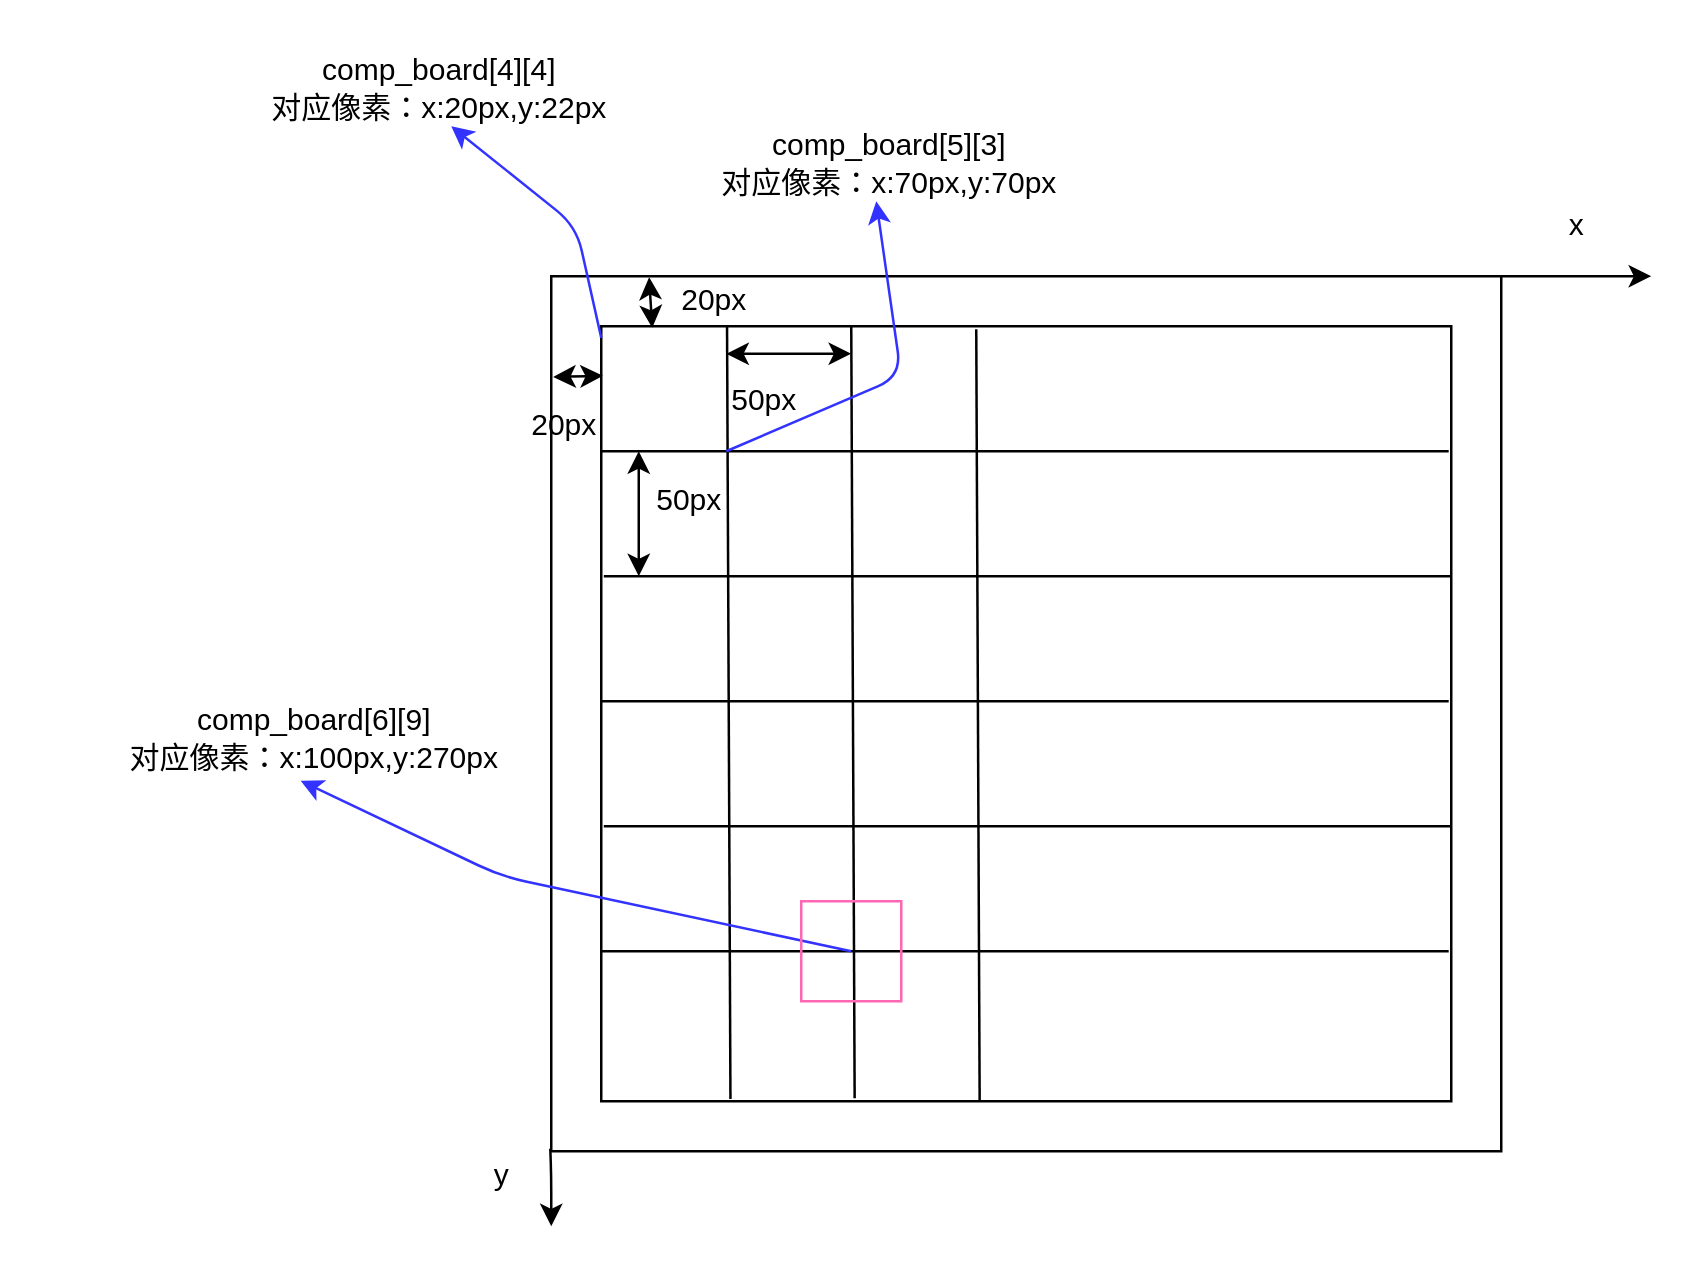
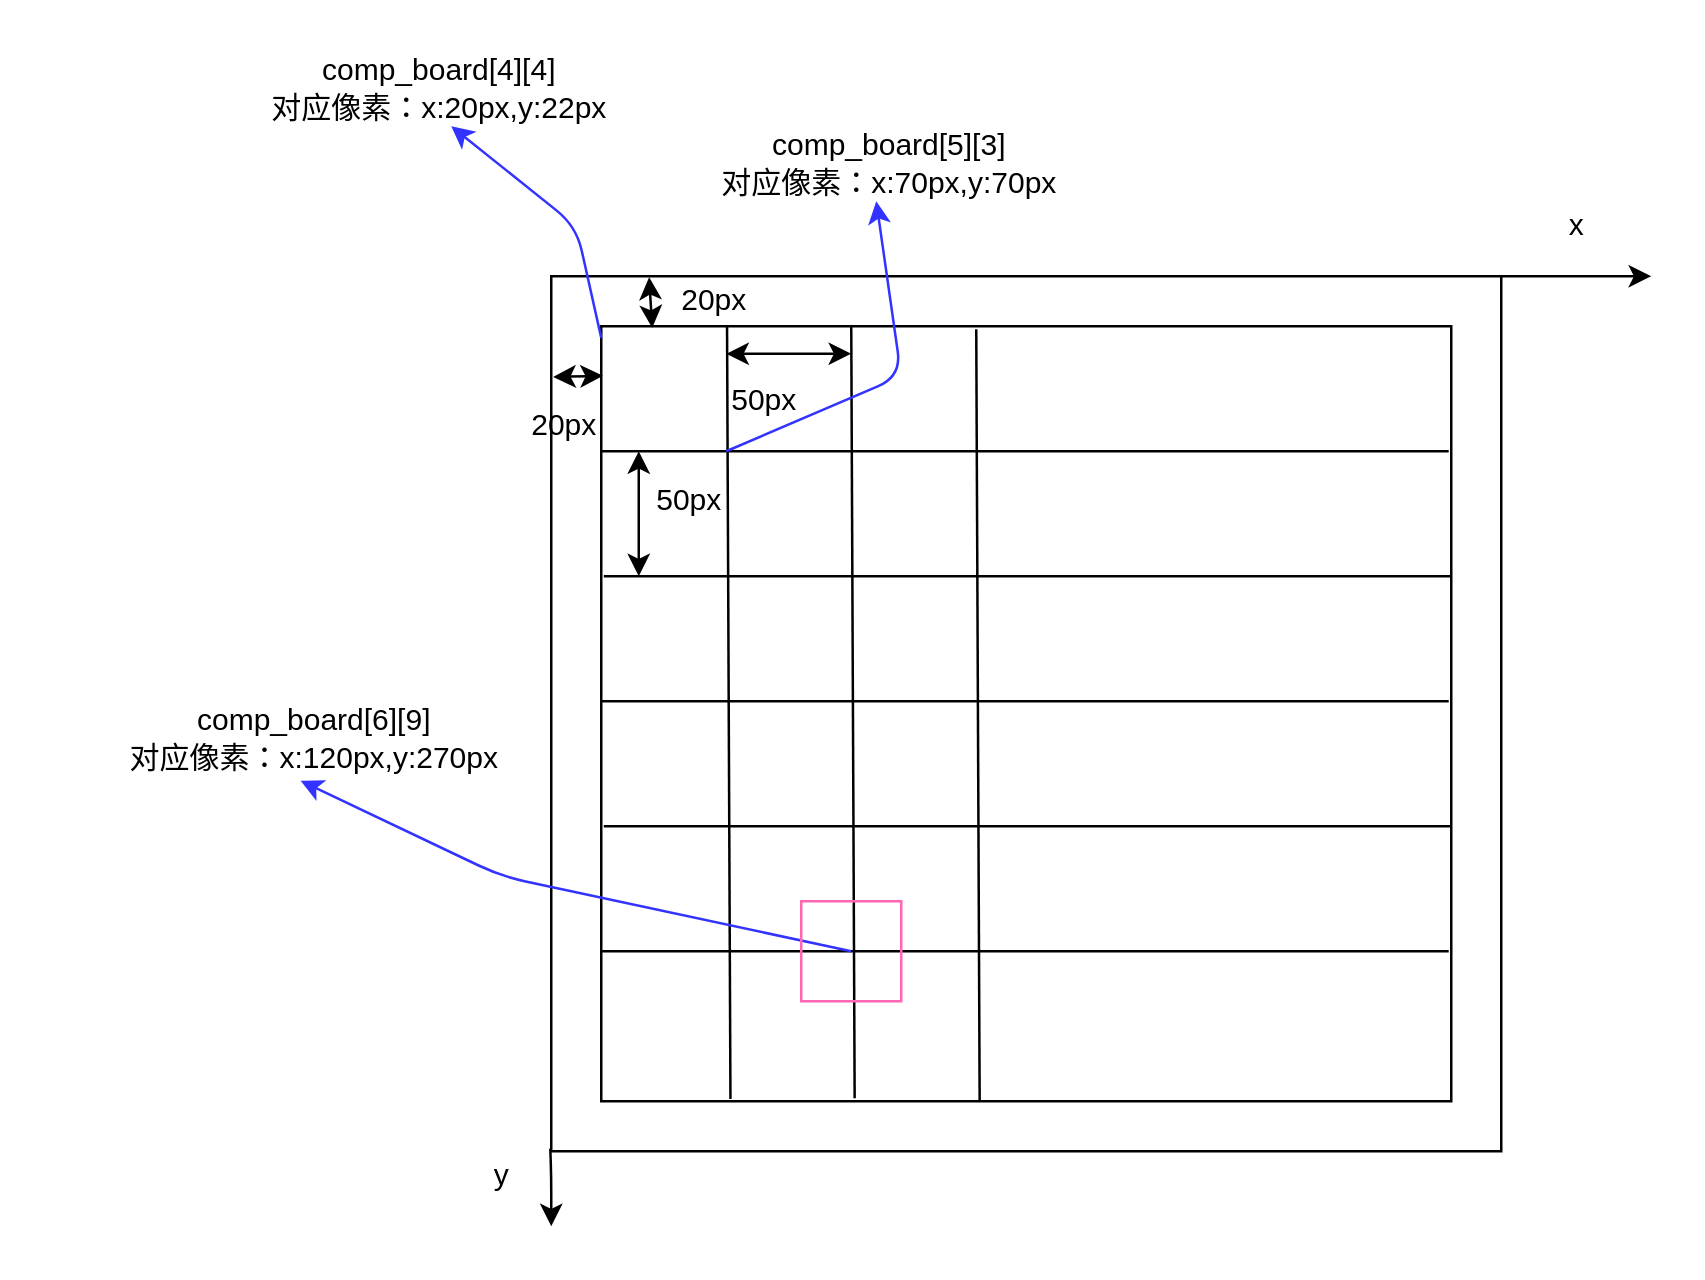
- <mxCell id="25" value="&lt;font color=&quot;#000000&quot;&gt;comp_board[6][9]&lt;br&gt;对应像素：x:100px,y:270px&lt;/font&gt;" style="text;html=1;align=center;verticalAlign=middle;resizable=0;points=[];autosize=1;fontColor=#2BFFD5;" parent="1" vertex="1"><mxGeometry y="280" width="210" height="30" as="geometry" x="20" /></mxCell>
+ <mxCell id="25" value="&lt;font color=&quot;#000000&quot;&gt;comp_board[6][9]&lt;br&gt;对应像素：x:120px,y:270px&lt;/font&gt;" style="text;html=1;align=center;verticalAlign=middle;resizable=0;points=[];autosize=1;fontColor=#2BFFD5;" parent="1" vertex="1"><mxGeometry y="280" width="210" height="30" as="geometry" x="20" /></mxCell>
